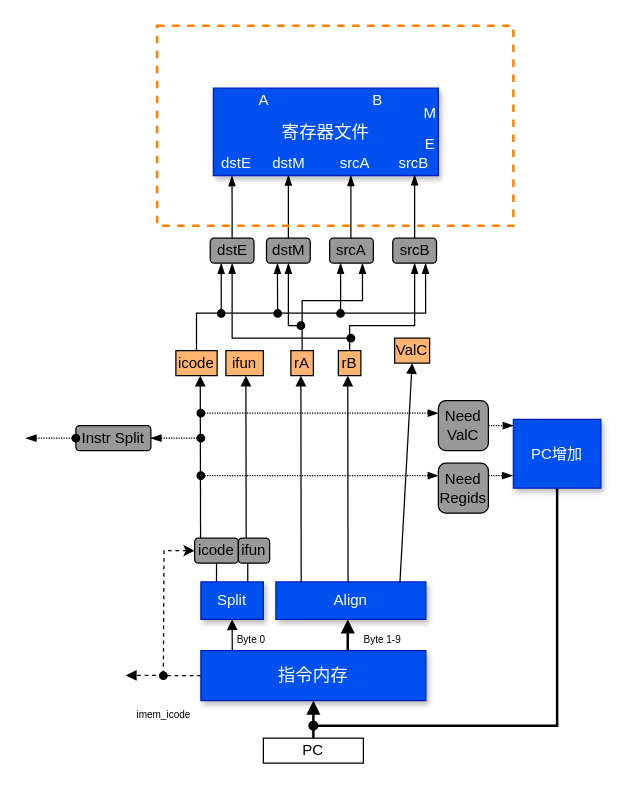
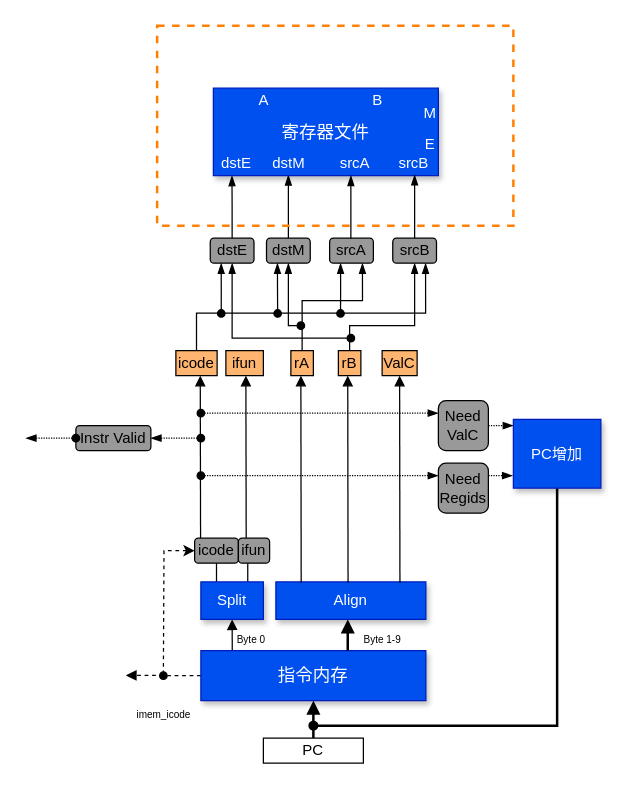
- <mxCell id="39" value="&lt;font style=&quot;font-size: 12px&quot;&gt;ValC&lt;/font&gt;" style="rounded=0;whiteSpace=wrap;html=1;shadow=0;glass=0;comic=0;strokeWidth=1;fillColor=#FFB570;gradientColor=none;" parent="1" vertex="1"><mxGeometry x="315" y="270" width="28" height="20" as="geometry" /></mxCell>
+ <mxCell id="39" value="&lt;font style=&quot;font-size: 12px&quot;&gt;ValC&lt;/font&gt;" style="rounded=0;whiteSpace=wrap;html=1;shadow=0;glass=0;comic=0;strokeWidth=1;fillColor=#FFB570;gradientColor=none;" parent="1" vertex="1"><mxGeometry x="305" y="280" width="28" height="20" as="geometry" /></mxCell>
- <mxCell id="20" value="Instr Split" style="rounded=1;whiteSpace=wrap;html=1;fillColor=#999999;" parent="1" vertex="1"><mxGeometry x="60" y="340" width="60" height="20" as="geometry" /></mxCell>
+ <mxCell id="20" value="Instr Valid" style="rounded=1;whiteSpace=wrap;html=1;fillColor=#999999;" parent="1" vertex="1"><mxGeometry x="60" y="340" width="60" height="20" as="geometry" /></mxCell>
